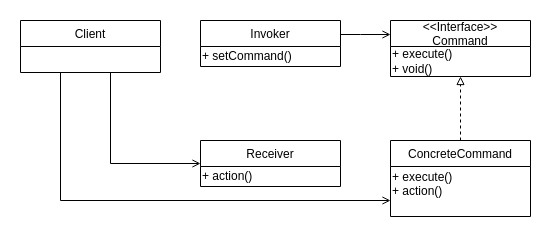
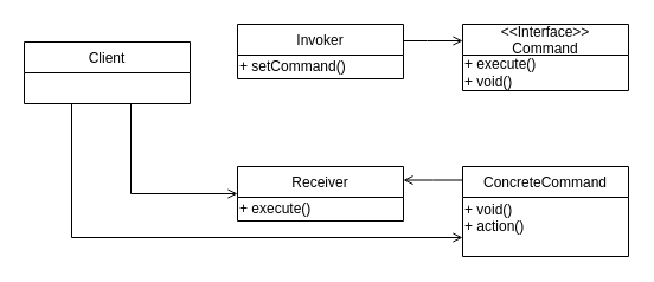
- <mxCell id="4" value="Client" style="swimlane;fontStyle=0;childLayout=stackLayout;horizontal=1;startSize=26;fillColor=none;horizontalStack=0;resizeParent=1;resizeParentMax=0;resizeLast=0;collapsible=1;marginBottom=0;" vertex="1" parent="1"><mxGeometry x="20" y="20" width="140" height="52" as="geometry" /></mxCell>
+ <mxCell id="4" value="Client" style="swimlane;fontStyle=0;childLayout=stackLayout;horizontal=1;startSize=26;fillColor=none;horizontalStack=0;resizeParent=1;resizeParentMax=0;resizeLast=0;collapsible=1;marginBottom=0;" vertex="1" parent="1"><mxGeometry x="20" y="35" width="140" height="52" as="geometry" /></mxCell>
- <mxCell id="13" style="edgeStyle=orthogonalEdgeStyle;rounded=0;orthogonalLoop=1;jettySize=auto;html=1;endArrow=block;endFill=0;dashed=1;" edge="1" parent="1" source="14" target="9"><mxGeometry relative="1" as="geometry" /></mxCell>
+ <mxCell id="12" style="edgeStyle=orthogonalEdgeStyle;rounded=0;orthogonalLoop=1;jettySize=auto;html=1;entryX=1;entryY=0.25;entryDx=0;entryDy=0;endArrow=open;endFill=0;" edge="1" parent="1" source="14" target="10"><mxGeometry relative="1" as="geometry"><Array as="points"><mxPoint x="365" y="152" /></Array></mxGeometry></mxCell>
- <mxCell id="11" value="+ action()" style="text;html=1;align=left;verticalAlign=middle;resizable=0;points=[];autosize=1;" vertex="1" parent="10"><mxGeometry y="26" width="140" height="20" as="geometry" /></mxCell>
+ <mxCell id="11" value="+ execute()" style="text;html=1;align=left;verticalAlign=middle;resizable=0;points=[];autosize=1;" vertex="1" parent="10"><mxGeometry y="26" width="140" height="20" as="geometry" /></mxCell>
- <mxCell id="15" value="+ execute()&lt;br&gt;+ action()&lt;br&gt;&lt;br&gt;" style="text;html=1;align=left;verticalAlign=middle;resizable=0;points=[];autosize=1;" vertex="1" parent="14"><mxGeometry y="26" width="140" height="50" as="geometry" /></mxCell>
+ <mxCell id="15" value="+ void()&lt;br&gt;+ action()&lt;br&gt;&lt;br&gt;" style="text;html=1;align=left;verticalAlign=middle;resizable=0;points=[];autosize=1;" vertex="1" parent="14"><mxGeometry y="26" width="140" height="50" as="geometry" /></mxCell>
